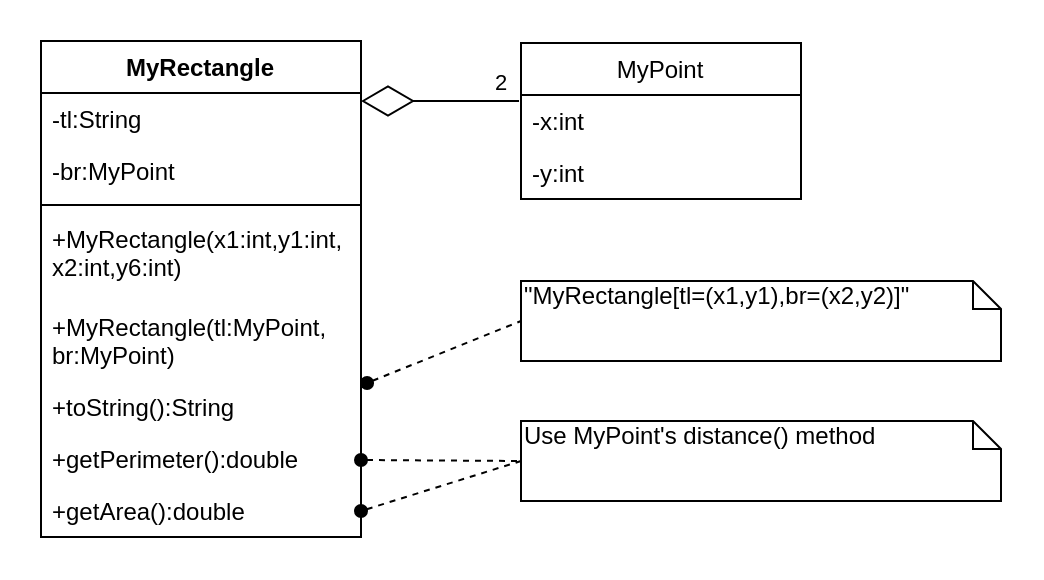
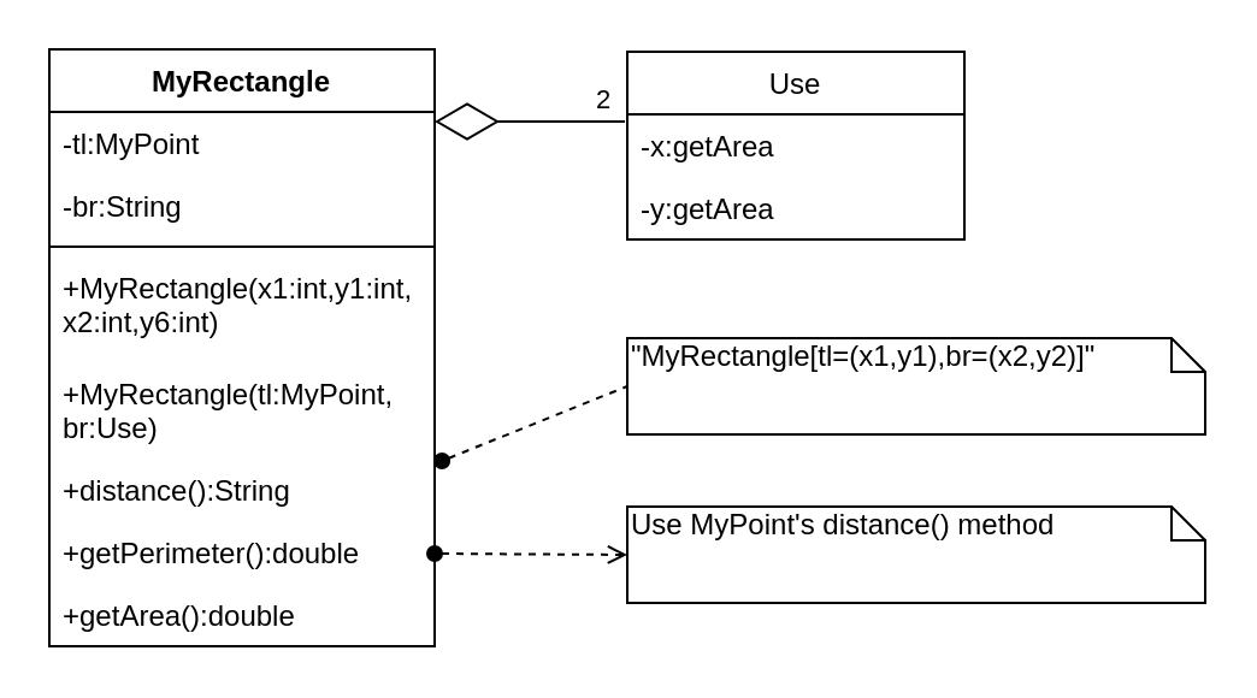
- <mxCell id="11" value="MyPoint" style="swimlane;fontStyle=0;childLayout=stackLayout;horizontal=1;startSize=26;fillColor=none;horizontalStack=0;resizeParent=1;resizeParentMax=0;resizeLast=0;collapsible=1;marginBottom=0;" vertex="1" parent="1"><mxGeometry x="260" y="21" width="140" height="78" as="geometry" /></mxCell>
+ <mxCell id="11" value="Use" style="swimlane;fontStyle=0;childLayout=stackLayout;horizontal=1;startSize=26;fillColor=none;horizontalStack=0;resizeParent=1;resizeParentMax=0;resizeLast=0;collapsible=1;marginBottom=0;" vertex="1" parent="1"><mxGeometry x="260" y="21" width="140" height="78" as="geometry" /></mxCell>
- <mxCell id="3" value="-tl:String" style="text;strokeColor=none;fillColor=none;align=left;verticalAlign=top;spacingLeft=4;spacingRight=4;overflow=hidden;rotatable=0;points=[[0,0.5],[1,0.5]];portConstraint=eastwest;" vertex="1" parent="2"><mxGeometry y="26" width="160" height="26" as="geometry" /></mxCell>
+ <mxCell id="3" value="-tl:MyPoint" style="text;strokeColor=none;fillColor=none;align=left;verticalAlign=top;spacingLeft=4;spacingRight=4;overflow=hidden;rotatable=0;points=[[0,0.5],[1,0.5]];portConstraint=eastwest;" vertex="1" parent="2"><mxGeometry y="26" width="160" height="26" as="geometry" /></mxCell>
- <mxCell id="12" value="-x:int" style="text;strokeColor=none;fillColor=none;align=left;verticalAlign=top;spacingLeft=4;spacingRight=4;overflow=hidden;rotatable=0;points=[[0,0.5],[1,0.5]];portConstraint=eastwest;" vertex="1" parent="11"><mxGeometry y="26" width="140" height="26" as="geometry" /></mxCell>
+ <mxCell id="12" value="-x:getArea" style="text;strokeColor=none;fillColor=none;align=left;verticalAlign=top;spacingLeft=4;spacingRight=4;overflow=hidden;rotatable=0;points=[[0,0.5],[1,0.5]];portConstraint=eastwest;" vertex="1" parent="11"><mxGeometry y="26" width="140" height="26" as="geometry" /></mxCell>
- <mxCell id="4" value="-br:MyPoint" style="text;strokeColor=none;fillColor=none;align=left;verticalAlign=top;spacingLeft=4;spacingRight=4;overflow=hidden;rotatable=0;points=[[0,0.5],[1,0.5]];portConstraint=eastwest;" vertex="1" parent="2"><mxGeometry y="52" width="160" height="26" as="geometry" /></mxCell>
+ <mxCell id="4" value="-br:String" style="text;strokeColor=none;fillColor=none;align=left;verticalAlign=top;spacingLeft=4;spacingRight=4;overflow=hidden;rotatable=0;points=[[0,0.5],[1,0.5]];portConstraint=eastwest;" vertex="1" parent="2"><mxGeometry y="52" width="160" height="26" as="geometry" /></mxCell>
- <mxCell id="13" value="-y:int" style="text;strokeColor=none;fillColor=none;align=left;verticalAlign=top;spacingLeft=4;spacingRight=4;overflow=hidden;rotatable=0;points=[[0,0.5],[1,0.5]];portConstraint=eastwest;" vertex="1" parent="11"><mxGeometry y="52" width="140" height="26" as="geometry" /></mxCell>
+ <mxCell id="13" value="-y:getArea" style="text;strokeColor=none;fillColor=none;align=left;verticalAlign=top;spacingLeft=4;spacingRight=4;overflow=hidden;rotatable=0;points=[[0,0.5],[1,0.5]];portConstraint=eastwest;" vertex="1" parent="11"><mxGeometry y="52" width="140" height="26" as="geometry" /></mxCell>
- <mxCell id="7" value="+MyRectangle(tl:MyPoint,&#10;br:MyPoint)" style="text;strokeColor=none;fillColor=none;align=left;verticalAlign=top;spacingLeft=4;spacingRight=4;overflow=hidden;rotatable=0;points=[[0,0.5],[1,0.5]];portConstraint=eastwest;" vertex="1" parent="2"><mxGeometry y="130" width="160" height="40" as="geometry" /></mxCell>
+ <mxCell id="7" value="+MyRectangle(tl:MyPoint,&#10;br:Use)" style="text;strokeColor=none;fillColor=none;align=left;verticalAlign=top;spacingLeft=4;spacingRight=4;overflow=hidden;rotatable=0;points=[[0,0.5],[1,0.5]];portConstraint=eastwest;" vertex="1" parent="2"><mxGeometry y="130" width="160" height="40" as="geometry" /></mxCell>
- <mxCell id="8" value="+toString():String" style="text;strokeColor=none;fillColor=none;align=left;verticalAlign=top;spacingLeft=4;spacingRight=4;overflow=hidden;rotatable=0;points=[[0,0.5],[1,0.5]];portConstraint=eastwest;" vertex="1" parent="2"><mxGeometry y="170" width="160" height="26" as="geometry" /></mxCell>
+ <mxCell id="8" value="+distance():String" style="text;strokeColor=none;fillColor=none;align=left;verticalAlign=top;spacingLeft=4;spacingRight=4;overflow=hidden;rotatable=0;points=[[0,0.5],[1,0.5]];portConstraint=eastwest;" vertex="1" parent="2"><mxGeometry y="170" width="160" height="26" as="geometry" /></mxCell>
- <mxCell id="19" value="" style="endArrow=none;dashed=1;html=1;entryX=0;entryY=0.5;entryDx=0;entryDy=0;entryPerimeter=0;startArrow=oval;startFill=1;" edge="1" parent="1" source="9" target="18"><mxGeometry width="50" height="50" relative="1" as="geometry"><mxPoint x="270" y="410" as="sourcePoint" /><mxPoint x="320" y="360" as="targetPoint" /></mxGeometry></mxCell>
+ <mxCell id="19" value="" style="endArrow=open;dashed=1;html=1;entryX=0;entryY=0.5;entryDx=0;entryDy=0;entryPerimeter=0;startArrow=oval;startFill=1;" edge="1" parent="1" source="9" target="18"><mxGeometry width="50" height="50" relative="1" as="geometry"><mxPoint x="270" y="410" as="sourcePoint" /><mxPoint x="320" y="360" as="targetPoint" /></mxGeometry></mxCell>
- <mxCell id="20" value="" style="endArrow=none;dashed=1;html=1;entryX=0;entryY=0.5;entryDx=0;entryDy=0;entryPerimeter=0;exitX=1;exitY=0.5;exitDx=0;exitDy=0;startArrow=oval;startFill=1;" edge="1" parent="1" source="10" target="18"><mxGeometry width="50" height="50" relative="1" as="geometry"><mxPoint x="190" y="330" as="sourcePoint" /><mxPoint x="240" y="280" as="targetPoint" /></mxGeometry></mxCell>
